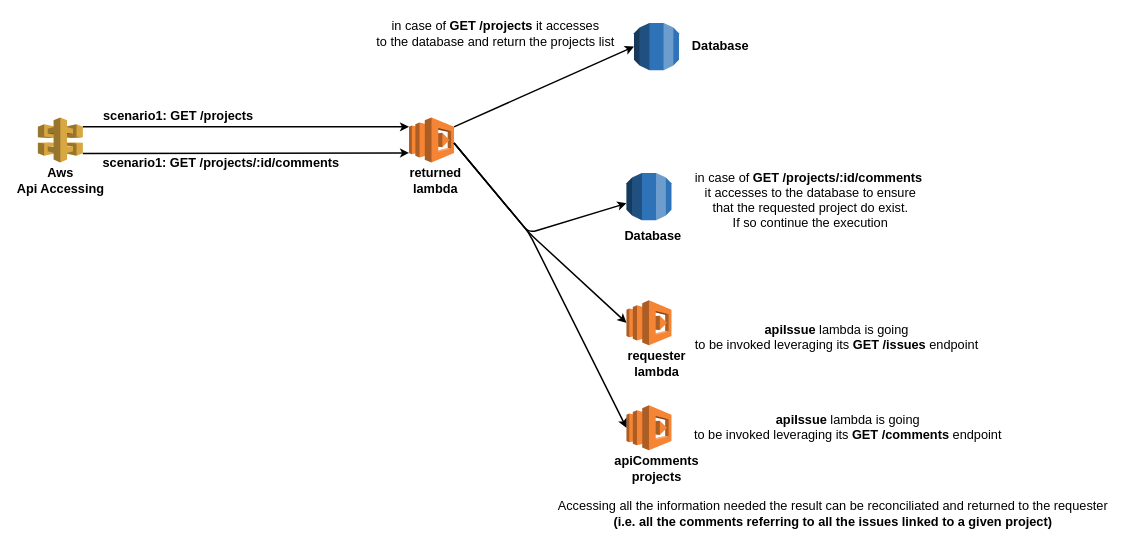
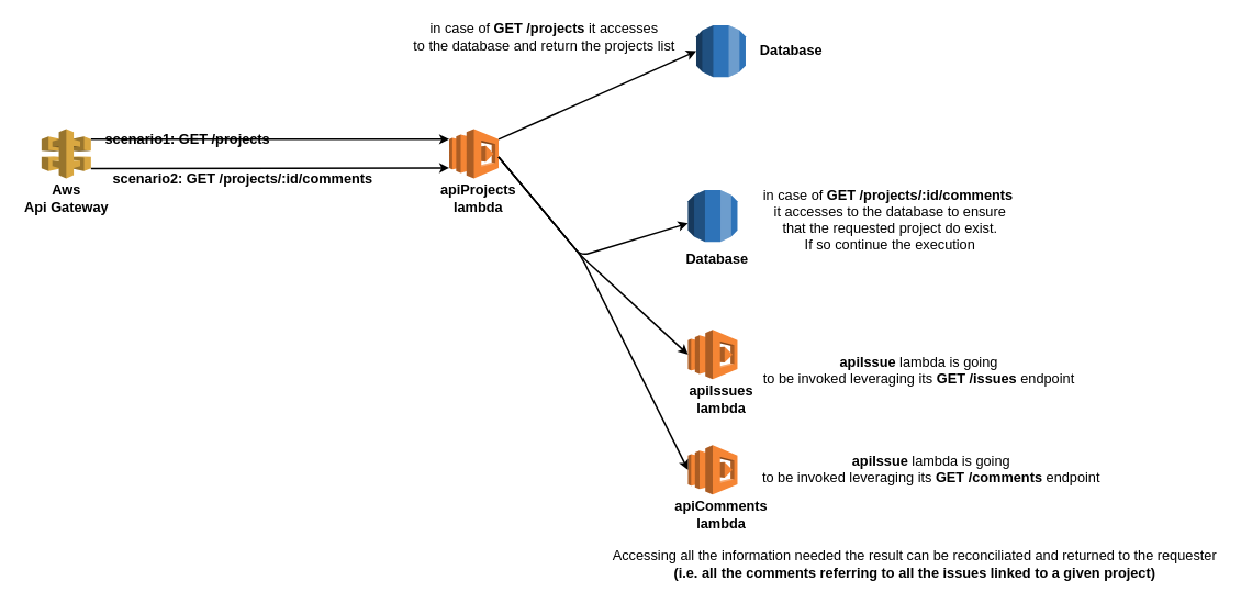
- <mxCell id="8" value="&lt;b&gt;scenario1: GET /projects&lt;/b&gt;" style="text;html=1;align=center;verticalAlign=middle;resizable=0;points=[];autosize=1;fontSize=17;" vertex="1" parent="1"><mxGeometry x="127" y="140" width="220" height="30" as="geometry" /></mxCell>
+ <mxCell id="8" value="&lt;b&gt;scenario1: GET /projects&lt;/b&gt;" style="text;html=1;align=center;verticalAlign=middle;resizable=0;points=[];autosize=1;fontSize=17;" vertex="1" parent="1"><mxGeometry x="117" y="155" width="220" height="30" as="geometry" /></mxCell>
- <mxCell id="11" value="&lt;b&gt;scenario1:&amp;nbsp;&lt;/b&gt;&lt;b&gt;GET&amp;nbsp;&lt;/b&gt;&lt;b&gt;/projects/:id/comments&lt;/b&gt;" style="text;html=1;align=center;verticalAlign=middle;resizable=0;points=[];autosize=1;fontSize=17;" vertex="1" parent="1"><mxGeometry x="129" y="202" width="330" height="30" as="geometry" /></mxCell>
+ <mxCell id="11" value="&lt;b&gt;scenario2:&amp;nbsp;&lt;/b&gt;&lt;b&gt;GET&amp;nbsp;&lt;/b&gt;&lt;b&gt;/projects/:id/comments&lt;/b&gt;" style="text;html=1;align=center;verticalAlign=middle;resizable=0;points=[];autosize=1;fontSize=17;" vertex="1" parent="1"><mxGeometry x="129" y="202" width="330" height="30" as="geometry" /></mxCell>
- <mxCell id="6" value="Aws &lt;br&gt;Api Accessing" style="text;html=1;align=center;verticalAlign=middle;resizable=0;points=[];autosize=1;fontSize=17;fontStyle=1" vertex="1" parent="1"><mxGeometry x="20" y="216" width="120" height="50" as="geometry" /></mxCell>
+ <mxCell id="6" value="Aws &lt;br&gt;Api Gateway" style="text;html=1;align=center;verticalAlign=middle;resizable=0;points=[];autosize=1;fontSize=17;fontStyle=1" vertex="1" parent="1"><mxGeometry x="20" y="216" width="120" height="50" as="geometry" /></mxCell>
- <mxCell id="7" value="returned &lt;br&gt;lambda" style="text;html=1;align=center;verticalAlign=middle;resizable=0;points=[];autosize=1;fontSize=17;fontStyle=1" vertex="1" parent="1"><mxGeometry x="525" y="216" width="110" height="50" as="geometry" /></mxCell>
+ <mxCell id="7" value="apiProjects &lt;br&gt;lambda" style="text;html=1;align=center;verticalAlign=middle;resizable=0;points=[];autosize=1;fontSize=17;fontStyle=1" vertex="1" parent="1"><mxGeometry x="525" y="216" width="110" height="50" as="geometry" /></mxCell>
- <mxCell id="23" value="requester&lt;br&gt;lambda" style="text;html=1;align=center;verticalAlign=middle;resizable=0;points=[];autosize=1;fontSize=17;fontStyle=1" vertex="1" parent="1"><mxGeometry x="830" y="460" width="90" height="50" as="geometry" /></mxCell>
+ <mxCell id="23" value="apiIssues&lt;br&gt;lambda" style="text;html=1;align=center;verticalAlign=middle;resizable=0;points=[];autosize=1;fontSize=17;fontStyle=1" vertex="1" parent="1"><mxGeometry x="830" y="460" width="90" height="50" as="geometry" /></mxCell>
- <mxCell id="24" value="apiComments&lt;br&gt;projects" style="text;html=1;align=center;verticalAlign=middle;resizable=0;points=[];autosize=1;fontSize=17;fontStyle=1" vertex="1" parent="1"><mxGeometry x="810" y="600" width="130" height="50" as="geometry" /></mxCell>
+ <mxCell id="24" value="apiComments&lt;br&gt;lambda" style="text;html=1;align=center;verticalAlign=middle;resizable=0;points=[];autosize=1;fontSize=17;fontStyle=1" vertex="1" parent="1"><mxGeometry x="810" y="600" width="130" height="50" as="geometry" /></mxCell>
